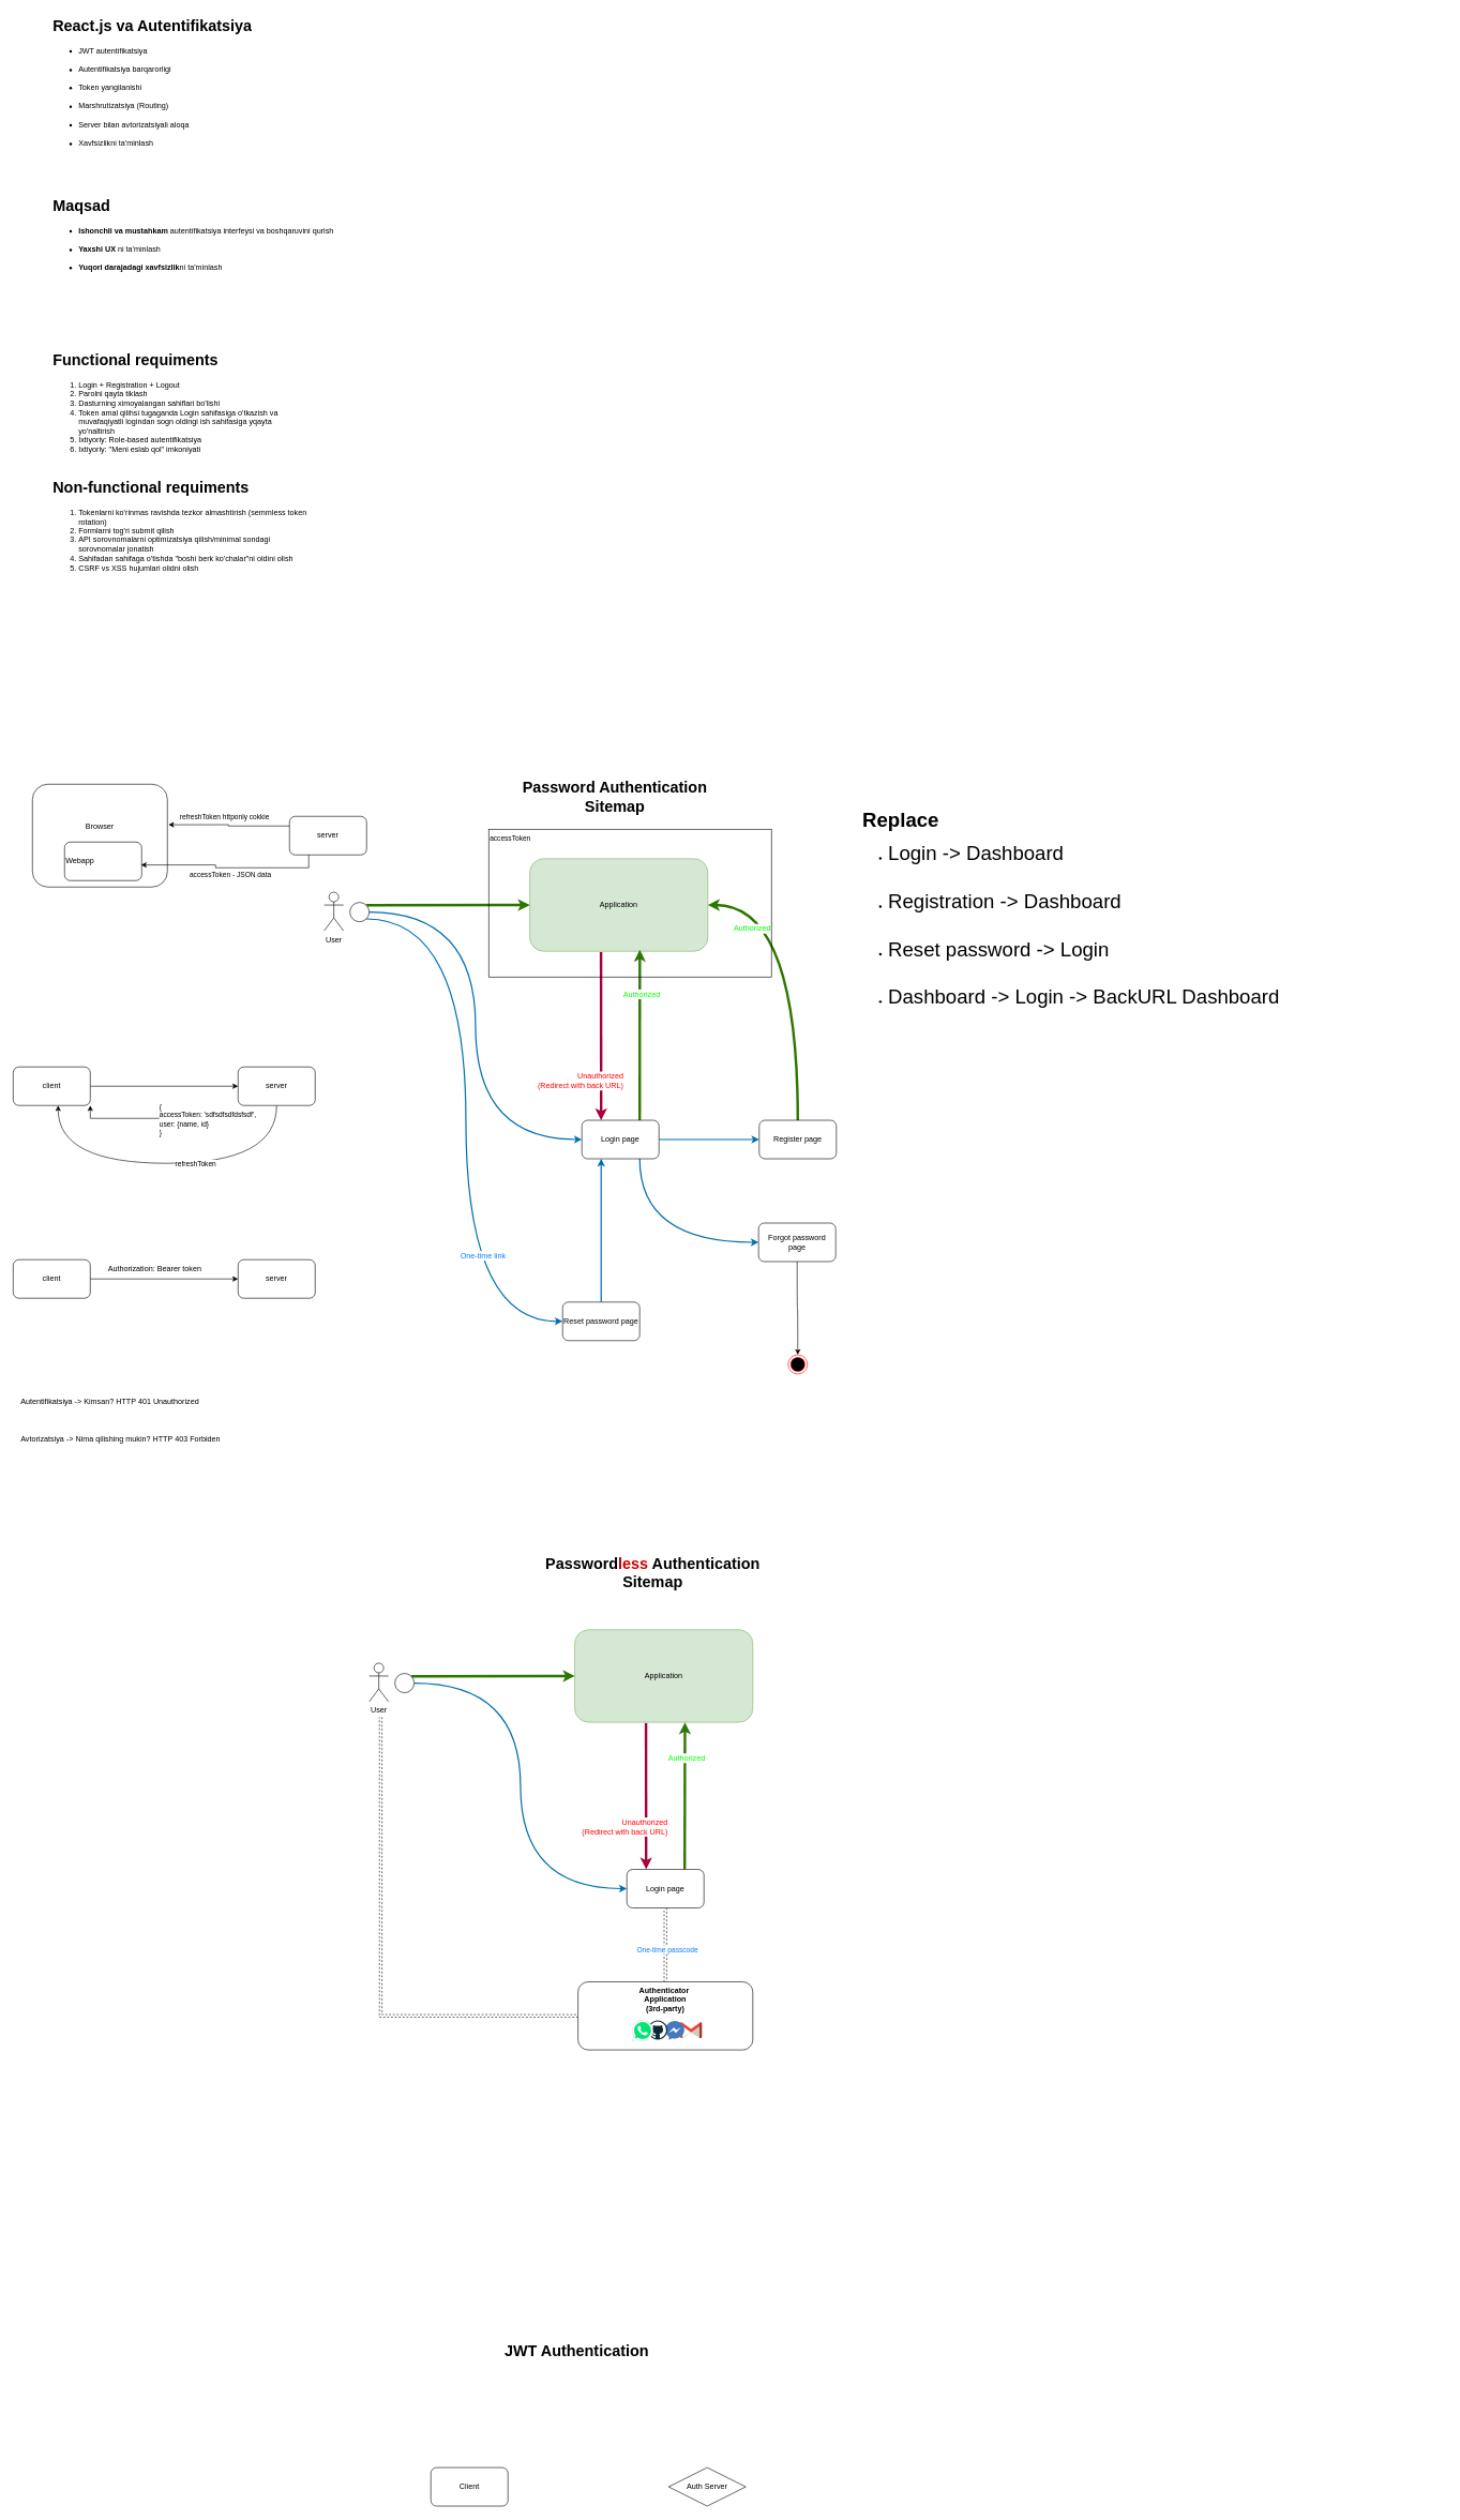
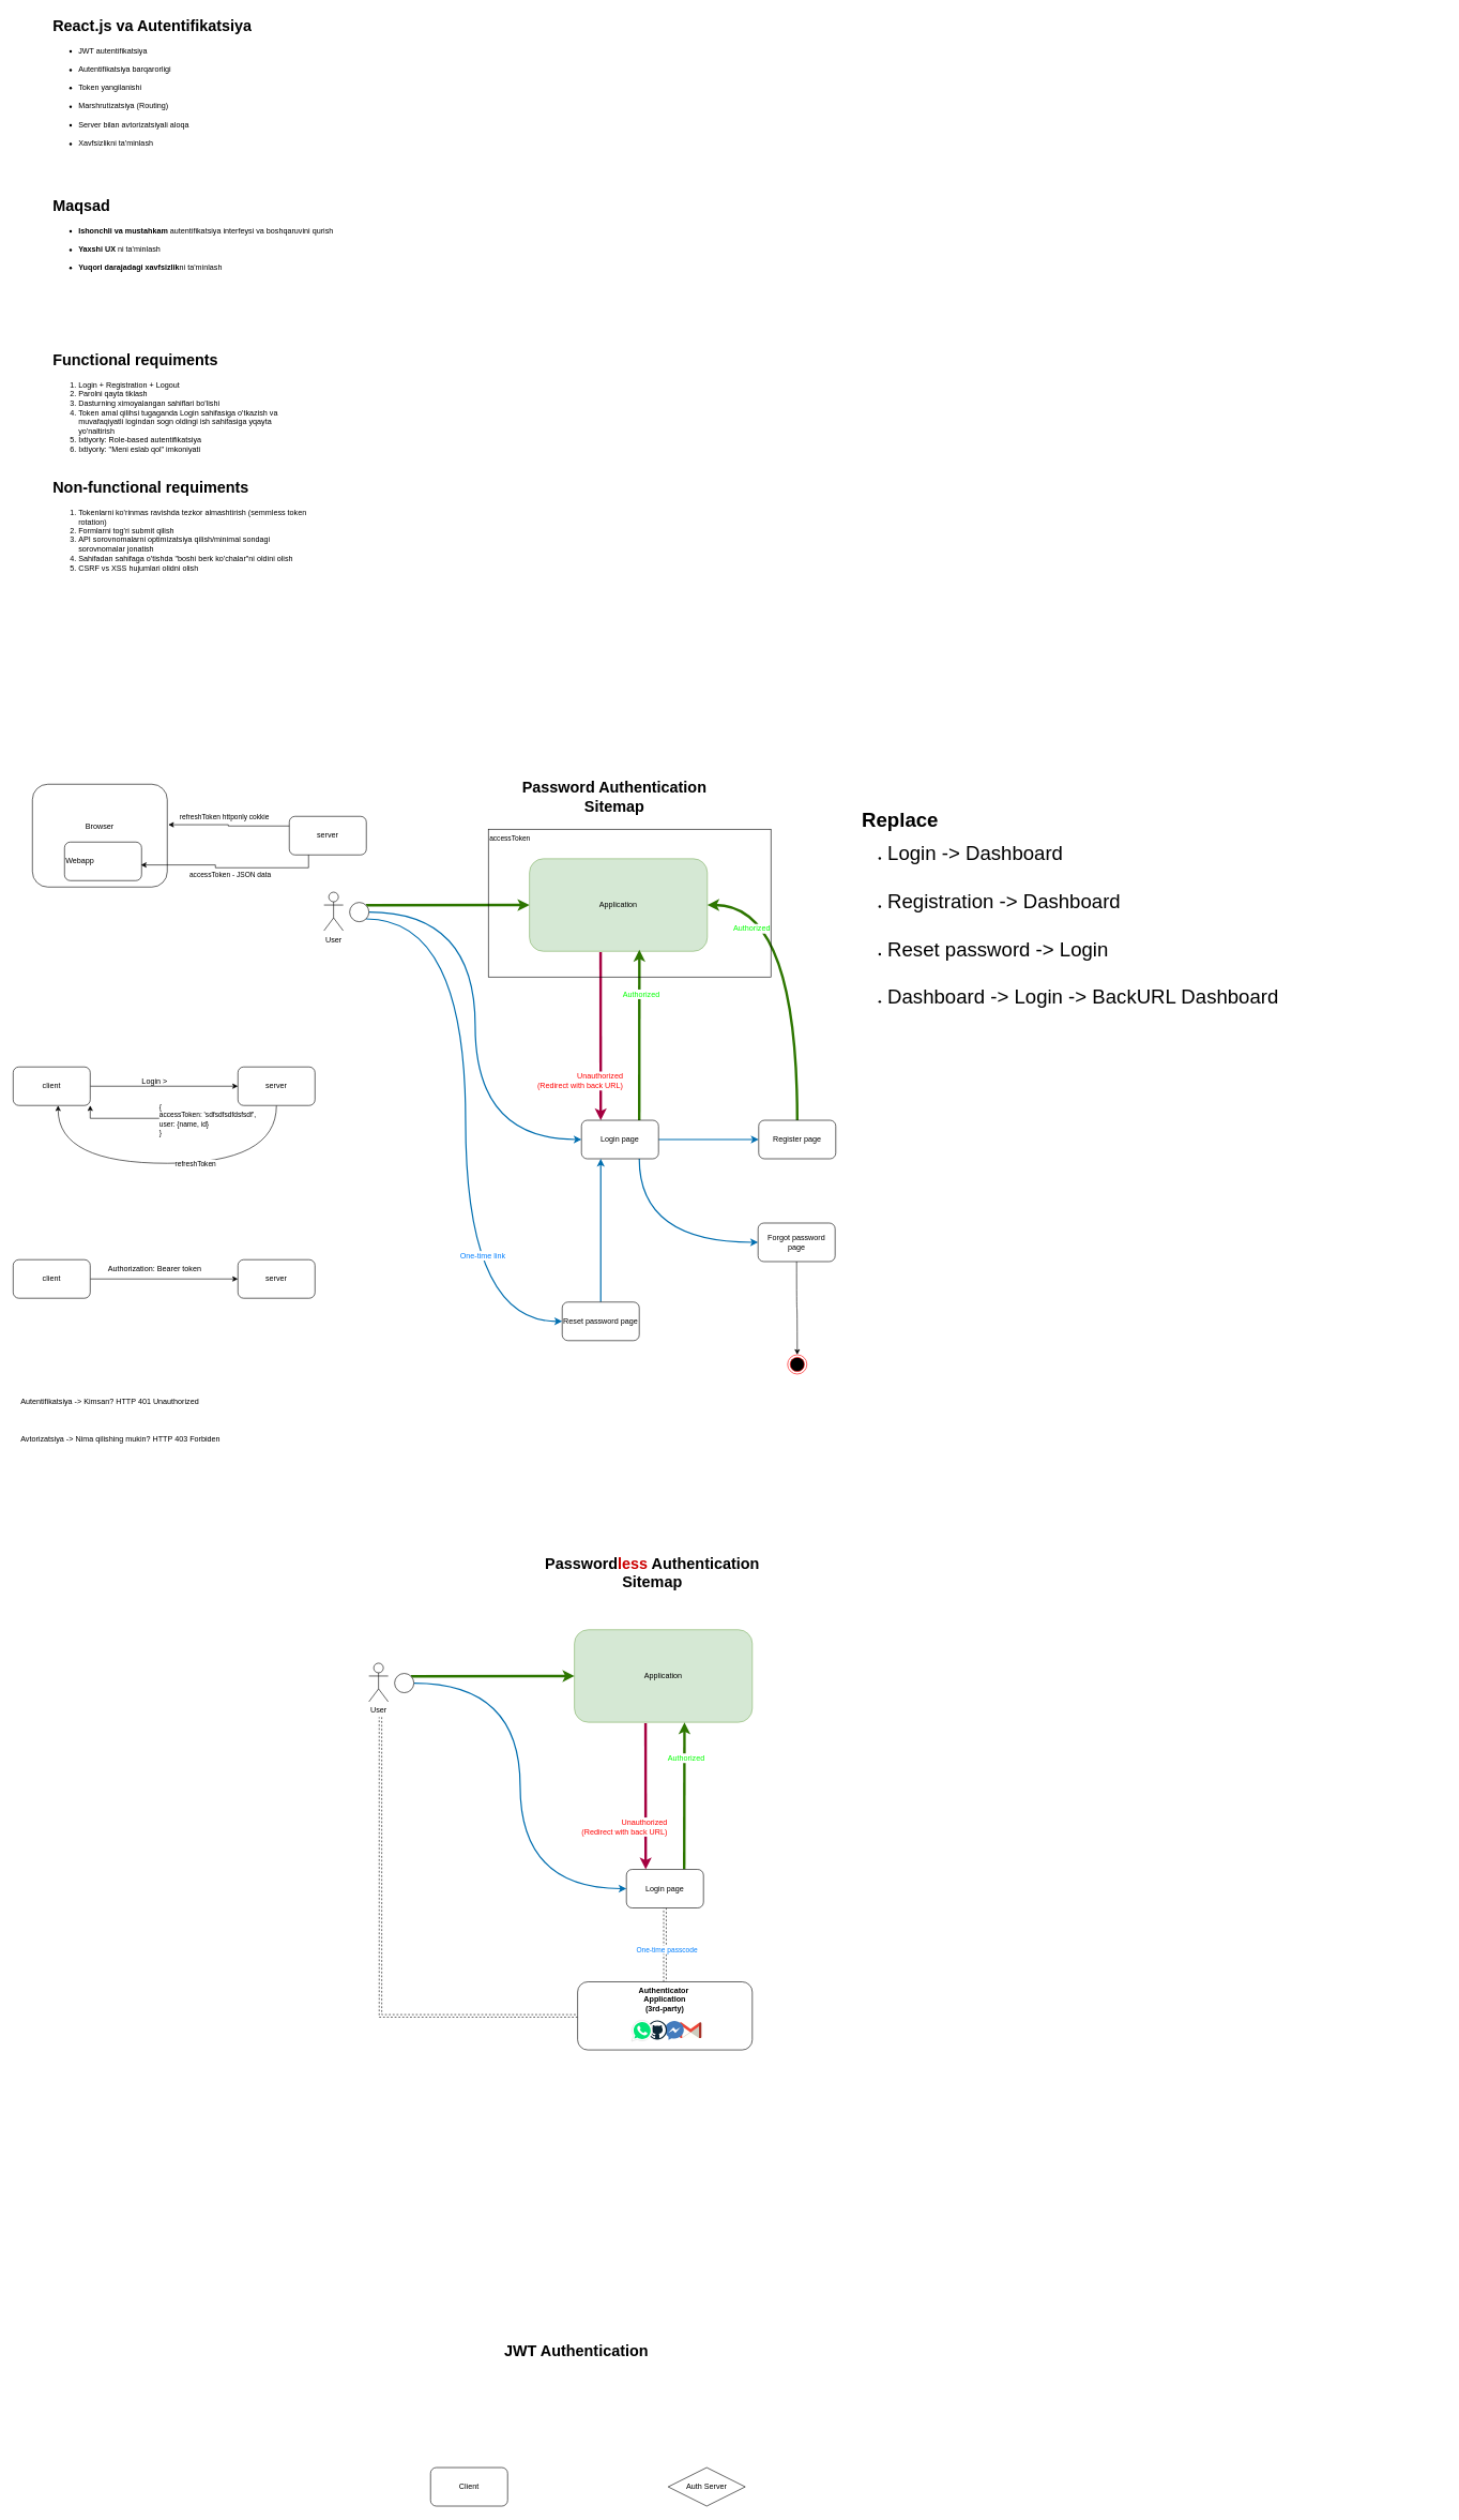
+ <mxCell id="60" value="Login &amp;gt;" style="text;html=1;align=center;verticalAlign=middle;resizable=0;points=[];autosize=1;strokeColor=none;fillColor=none;" vertex="1" parent="1"><mxGeometry x="210" y="1668" width="60" height="30" as="geometry" /></mxCell>
